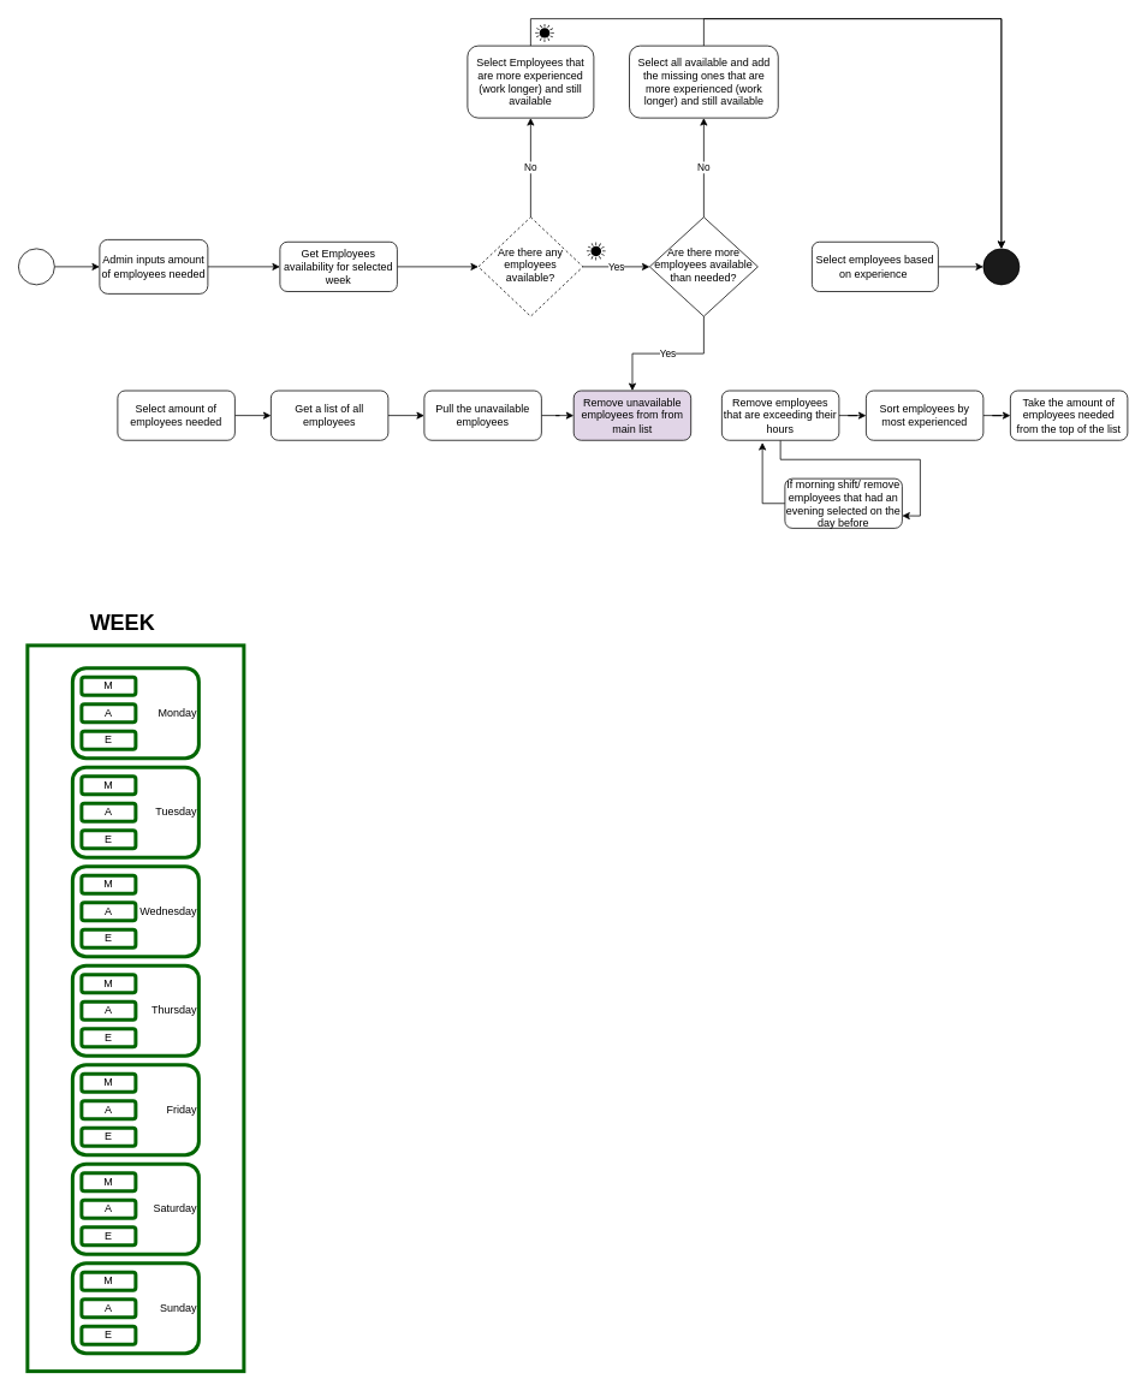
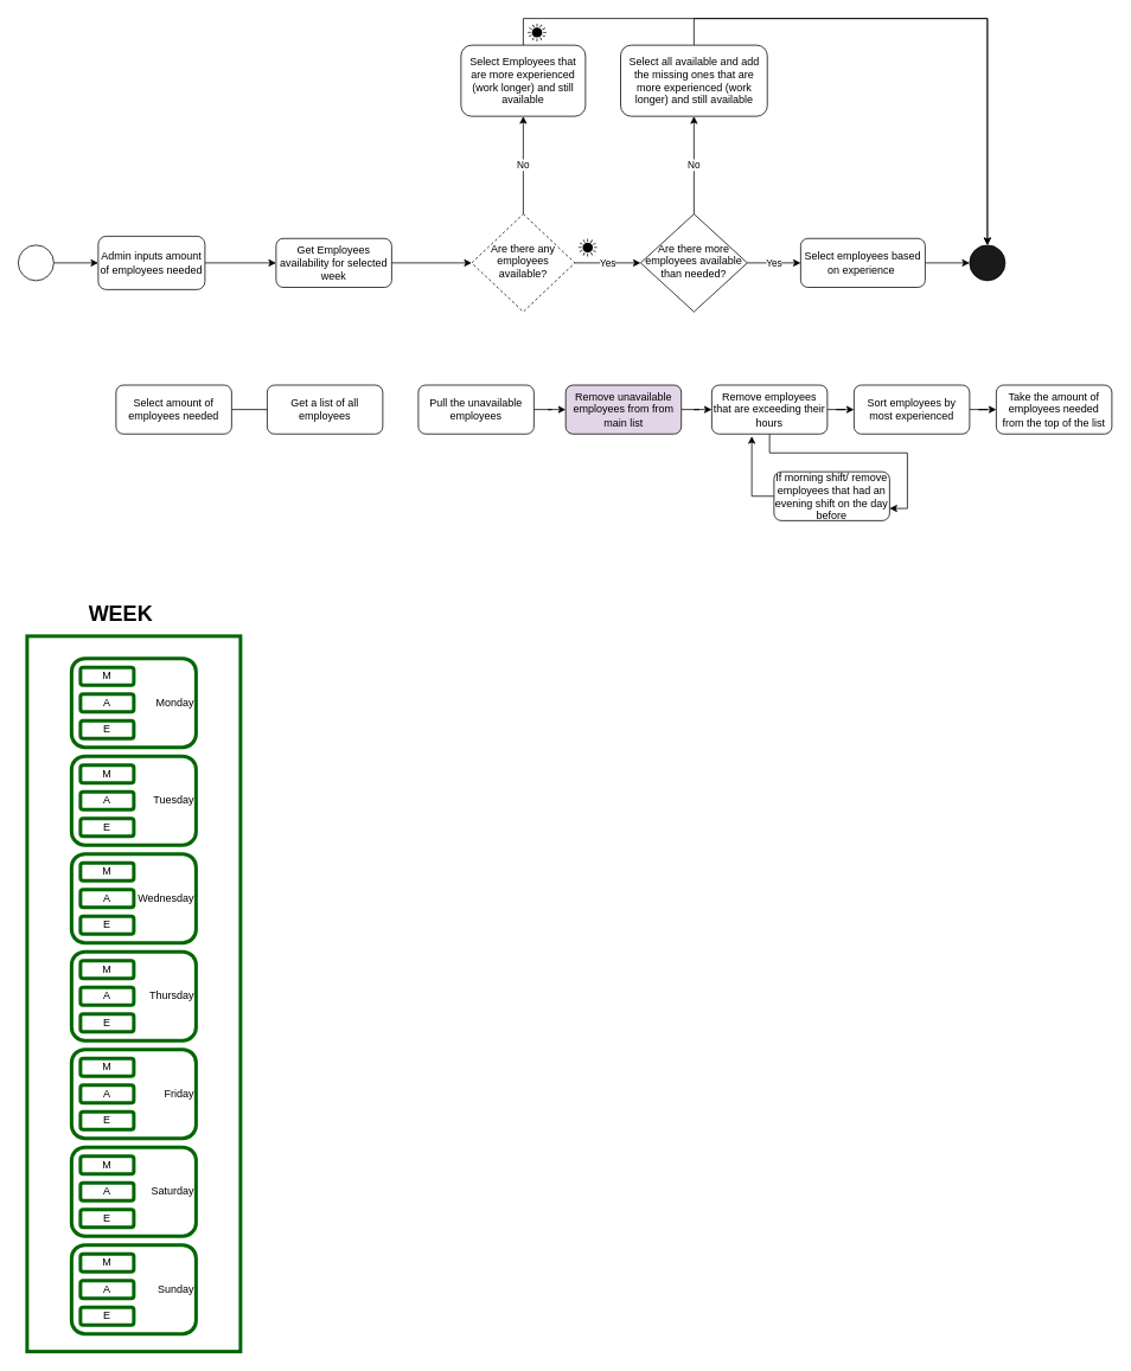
- <mxCell id="10" value="Yes" style="edgeStyle=orthogonalEdgeStyle;rounded=0;orthogonalLoop=1;jettySize=auto;html=1;" parent="1" source="11" target="28" edge="1"><mxGeometry relative="1" as="geometry" /></mxCell>
+ <mxCell id="10" value="Yes" style="edgeStyle=orthogonalEdgeStyle;rounded=0;orthogonalLoop=1;jettySize=auto;html=1;" parent="1" source="11" target="15" edge="1"><mxGeometry relative="1" as="geometry" /></mxCell>
- <mxCell id="37" style="edgeStyle=orthogonalEdgeStyle;rounded=0;orthogonalLoop=1;jettySize=auto;html=1;" parent="1" source="38" target="24" edge="1"><mxGeometry relative="1" as="geometry" /></mxCell>
+ <mxCell id="37" style="edgeStyle=orthogonalEdgeStyle;rounded=0;orthogonalLoop=1;jettySize=auto;html=1;endArrow=none;" parent="1" source="38" target="24" edge="1"><mxGeometry relative="1" as="geometry" /></mxCell>
- <mxCell id="23" style="edgeStyle=orthogonalEdgeStyle;rounded=0;orthogonalLoop=1;jettySize=auto;html=1;" parent="1" source="24" target="26" edge="1"><mxGeometry relative="1" as="geometry" /></mxCell>
+ <mxCell id="27" style="edgeStyle=orthogonalEdgeStyle;rounded=0;orthogonalLoop=1;jettySize=auto;html=1;" parent="1" source="28" target="31" edge="1"><mxGeometry relative="1" as="geometry" /></mxCell>
- <mxCell id="33" value="If morning shift/ remove employees that had an evening selected on the day before" style="rounded=1;whiteSpace=wrap;html=1;fontSize=12;glass=0;strokeWidth=1;shadow=0;" parent="1" vertex="1"><mxGeometry x="870" y="530" width="130" height="55" as="geometry" /></mxCell>
+ <mxCell id="33" value="If morning shift/ remove employees that had an evening shift on the day before" style="rounded=1;whiteSpace=wrap;html=1;fontSize=12;glass=0;strokeWidth=1;shadow=0;" parent="1" vertex="1"><mxGeometry x="870" y="530" width="130" height="55" as="geometry" /></mxCell>
